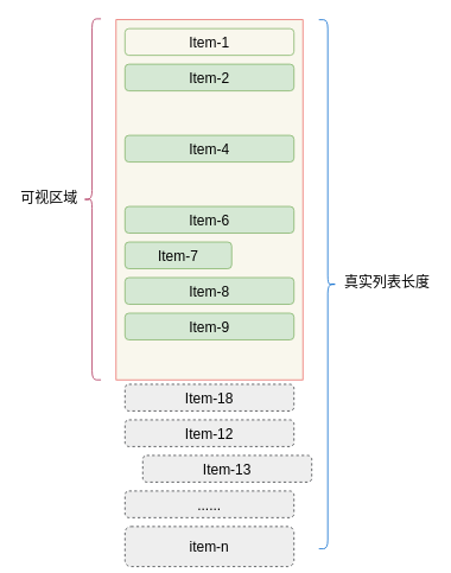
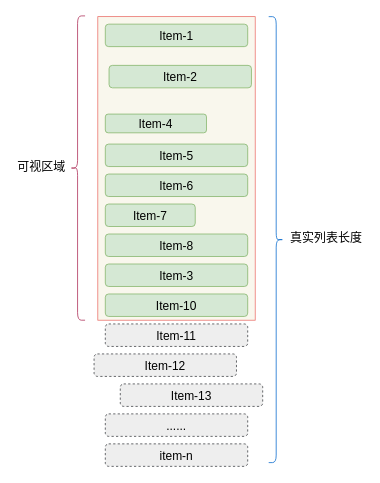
- <mxCell id="3" value="&lt;font style=&quot;font-size: 16px&quot;&gt;Item-1&lt;/font&gt;" style="rounded=1;whiteSpace=wrap;html=1;fillColor=#f9f7ed;strokeColor=#82b366;" vertex="1" parent="1"><mxGeometry x="140" y="31.5" width="190" height="30" as="geometry" /></mxCell>
+ <mxCell id="3" value="&lt;font style=&quot;font-size: 16px&quot;&gt;Item-1&lt;/font&gt;" style="rounded=1;whiteSpace=wrap;html=1;fillColor=#d5e8d4;strokeColor=#82b366;" vertex="1" parent="1"><mxGeometry x="140" y="31.5" width="190" height="30" as="geometry" /></mxCell>
- <mxCell id="4" value="&lt;font style=&quot;font-size: 16px&quot;&gt;Item-2&lt;/font&gt;" style="rounded=1;whiteSpace=wrap;html=1;fillColor=#d5e8d4;strokeColor=#82b366;" vertex="1" parent="1"><mxGeometry x="140" y="71.5" width="190" height="30" as="geometry" /></mxCell>
+ <mxCell id="4" value="&lt;font style=&quot;font-size: 16px&quot;&gt;Item-2&lt;/font&gt;" style="rounded=1;whiteSpace=wrap;html=1;fillColor=#d5e8d4;strokeColor=#82b366;" vertex="1" parent="1"><mxGeometry x="145" y="86.5" width="190" height="30" as="geometry" /></mxCell>
- <mxCell id="5" value="&lt;font style=&quot;font-size: 16px&quot;&gt;Item-4&lt;/font&gt;" style="rounded=1;whiteSpace=wrap;html=1;fillColor=#d5e8d4;strokeColor=#82b366;" vertex="1" parent="1"><mxGeometry x="140" y="151.5" width="190" height="30" as="geometry" /></mxCell>
+ <mxCell id="5" value="&lt;font style=&quot;font-size: 16px&quot;&gt;Item-4&lt;/font&gt;" style="rounded=1;whiteSpace=wrap;html=1;fillColor=#d5e8d4;strokeColor=#82b366;" vertex="1" parent="1"><mxGeometry x="140" y="151.5" width="135" height="25" as="geometry" /></mxCell>
+ <mxCell id="6" value="&lt;font style=&quot;font-size: 16px&quot;&gt;Item-5&lt;/font&gt;" style="rounded=1;whiteSpace=wrap;html=1;fillColor=#d5e8d4;strokeColor=#82b366;" vertex="1" parent="1"><mxGeometry x="140" y="191.5" width="190" height="30" as="geometry" /></mxCell>
- <mxCell id="10" value="&lt;font style=&quot;font-size: 16px&quot;&gt;Item-9&lt;/font&gt;" style="rounded=1;whiteSpace=wrap;html=1;fillColor=#d5e8d4;strokeColor=#82b366;" vertex="1" parent="1"><mxGeometry x="140" y="351.5" width="190" height="30" as="geometry" /></mxCell>
+ <mxCell id="10" value="&lt;font style=&quot;font-size: 16px&quot;&gt;Item-3&lt;/font&gt;" style="rounded=1;whiteSpace=wrap;html=1;fillColor=#d5e8d4;strokeColor=#82b366;" vertex="1" parent="1"><mxGeometry x="140" y="351.5" width="190" height="30" as="geometry" /></mxCell>
+ <mxCell id="11" value="&lt;font style=&quot;font-size: 16px&quot;&gt;Item-10&lt;/font&gt;" style="rounded=1;whiteSpace=wrap;html=1;fillColor=#d5e8d4;strokeColor=#82b366;" vertex="1" parent="1"><mxGeometry x="140" y="391.5" width="190" height="30" as="geometry" /></mxCell>
- <mxCell id="12" value="&lt;font style=&quot;font-size: 16px&quot;&gt;Item-18&lt;/font&gt;" style="rounded=1;whiteSpace=wrap;html=1;fillColor=#eeeeee;strokeColor=#36393d;dashed=1;" vertex="1" parent="1"><mxGeometry x="140" y="431.5" width="190" height="30" as="geometry" /></mxCell>
+ <mxCell id="12" value="&lt;font style=&quot;font-size: 16px&quot;&gt;Item-11&lt;/font&gt;" style="rounded=1;whiteSpace=wrap;html=1;fillColor=#eeeeee;strokeColor=#36393d;dashed=1;" vertex="1" parent="1"><mxGeometry x="140" y="431.5" width="190" height="30" as="geometry" /></mxCell>
- <mxCell id="13" value="&lt;font style=&quot;font-size: 16px&quot;&gt;Item-12&lt;/font&gt;" style="rounded=1;whiteSpace=wrap;html=1;fillColor=#eeeeee;strokeColor=#36393d;dashed=1;" vertex="1" parent="1"><mxGeometry x="140" y="471.5" width="190" height="30" as="geometry" /></mxCell>
+ <mxCell id="13" value="&lt;font style=&quot;font-size: 16px&quot;&gt;Item-12&lt;/font&gt;" style="rounded=1;whiteSpace=wrap;html=1;fillColor=#eeeeee;strokeColor=#36393d;dashed=1;" vertex="1" parent="1"><mxGeometry x="125" y="471.5" width="190" height="30" as="geometry" /></mxCell>
- <mxCell id="15" value="&lt;font style=&quot;font-size: 16px&quot;&gt;item-n&lt;/font&gt;" style="rounded=1;whiteSpace=wrap;html=1;fillColor=#eeeeee;strokeColor=#36393d;dashed=1;" vertex="1" parent="1"><mxGeometry x="140" y="591.5" width="190" height="45" as="geometry" /></mxCell>
+ <mxCell id="15" value="&lt;font style=&quot;font-size: 16px&quot;&gt;item-n&lt;/font&gt;" style="rounded=1;whiteSpace=wrap;html=1;fillColor=#eeeeee;strokeColor=#36393d;dashed=1;" vertex="1" parent="1"><mxGeometry x="140" y="591.5" width="190" height="30" as="geometry" /></mxCell>
